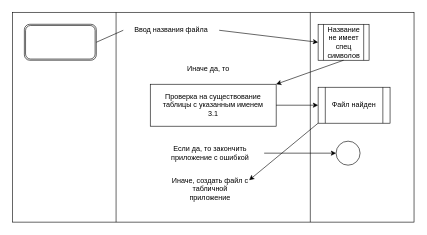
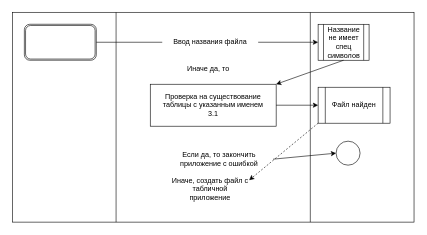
- <mxCell id="4" value="Ввод названия файла" style="text;html=1;strokeColor=none;fillColor=none;align=center;verticalAlign=middle;whiteSpace=wrap;rounded=0;" parent="1" vertex="1"><mxGeometry x="205" y="35" width="160" height="30" as="geometry" /></mxCell>
+ <mxCell id="4" value="Ввод названия файла" style="text;html=1;strokeColor=none;fillColor=none;align=center;verticalAlign=middle;whiteSpace=wrap;rounded=0;" parent="1" vertex="1"><mxGeometry x="270" y="55" width="160" height="30" as="geometry" /></mxCell>
- <mxCell id="15" value="" style="endArrow=classic;html=1;rounded=0;entryX=1;entryY=0;entryDx=0;entryDy=0;exitX=0;exitY=1;exitDx=0;exitDy=0;" parent="1" source="9" target="14" edge="1"><mxGeometry width="50" height="50" relative="1" as="geometry"><mxPoint x="460" y="380" as="sourcePoint" /><mxPoint x="510" y="330" as="targetPoint" /></mxGeometry></mxCell>
+ <mxCell id="15" value="" style="endArrow=classic;html=1;rounded=0;entryX=1;entryY=0;entryDx=0;entryDy=0;exitX=0;exitY=1;exitDx=0;exitDy=0;dashed=1;" parent="1" source="9" target="14" edge="1"><mxGeometry width="50" height="50" relative="1" as="geometry"><mxPoint x="460" y="380" as="sourcePoint" /><mxPoint x="510" y="330" as="targetPoint" /></mxGeometry></mxCell>
- <mxCell id="10" value="Если да, то закончить приложение с ошибкой" style="text;html=1;strokeColor=none;fillColor=none;align=center;verticalAlign=middle;whiteSpace=wrap;rounded=0;" parent="1" vertex="1"><mxGeometry x="260" y="240" width="180" height="30" as="geometry" /></mxCell>
+ <mxCell id="10" value="Если да, то закончить приложение с ошибкой" style="text;html=1;strokeColor=none;fillColor=none;align=center;verticalAlign=middle;whiteSpace=wrap;rounded=0;" parent="1" vertex="1"><mxGeometry x="275" y="250" width="180" height="30" as="geometry" /></mxCell>
